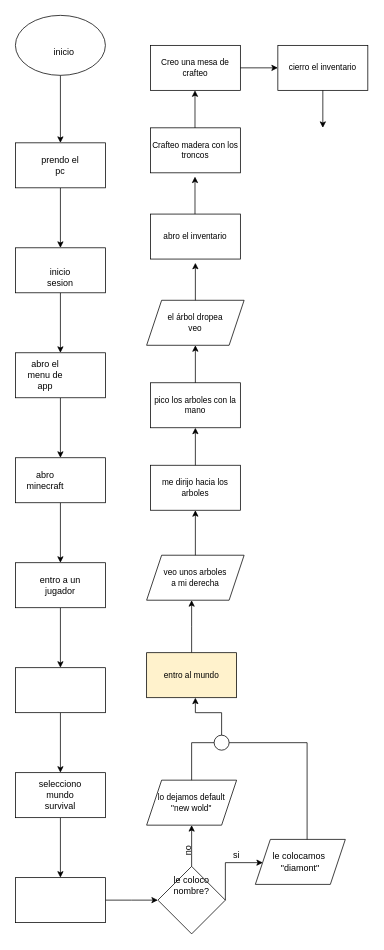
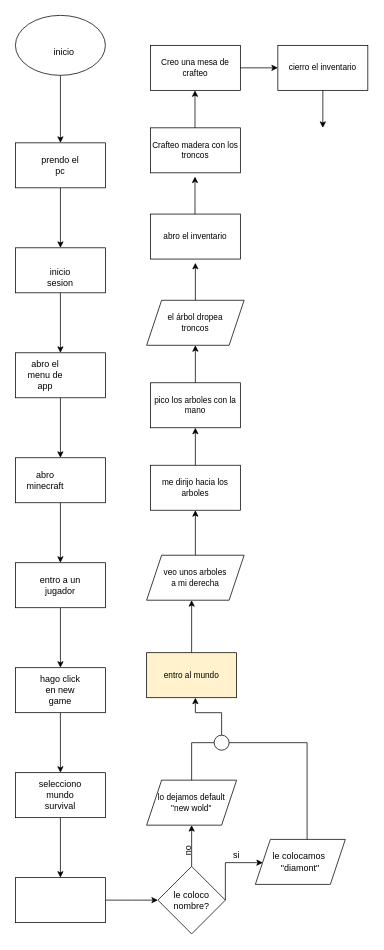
- <mxCell id="49" value="el árbol dropea &lt;br&gt;veo" style="shape=parallelogram;perimeter=parallelogramPerimeter;whiteSpace=wrap;html=1;fixedSize=1;fontSize=11;" vertex="1" parent="1"><mxGeometry x="195" y="400" width="130" height="60" as="geometry" /></mxCell>
+ <mxCell id="49" value="el árbol dropea &lt;br&gt;troncos" style="shape=parallelogram;perimeter=parallelogramPerimeter;whiteSpace=wrap;html=1;fixedSize=1;fontSize=11;" vertex="1" parent="1"><mxGeometry x="195" y="400" width="130" height="60" as="geometry" /></mxCell>
+ <mxCell id="23" value="hago click en new game" style="text;html=1;strokeColor=none;fillColor=none;align=center;verticalAlign=middle;whiteSpace=wrap;rounded=0;" parent="1" vertex="1"><mxGeometry x="50" y="905" width="60" height="30" as="geometry" /></mxCell>
- <mxCell id="31" value="le coloco nombre?" style="text;html=1;strokeColor=none;fillColor=none;align=center;verticalAlign=middle;whiteSpace=wrap;rounded=0;" vertex="1" parent="1"><mxGeometry x="225" y="1165" width="60" height="30" as="geometry" /></mxCell>
+ <mxCell id="31" value="le coloco nombre?" style="text;html=1;strokeColor=none;fillColor=none;align=center;verticalAlign=middle;whiteSpace=wrap;rounded=0;" vertex="1" parent="1"><mxGeometry x="225" y="1185" width="60" height="30" as="geometry" /></mxCell>
